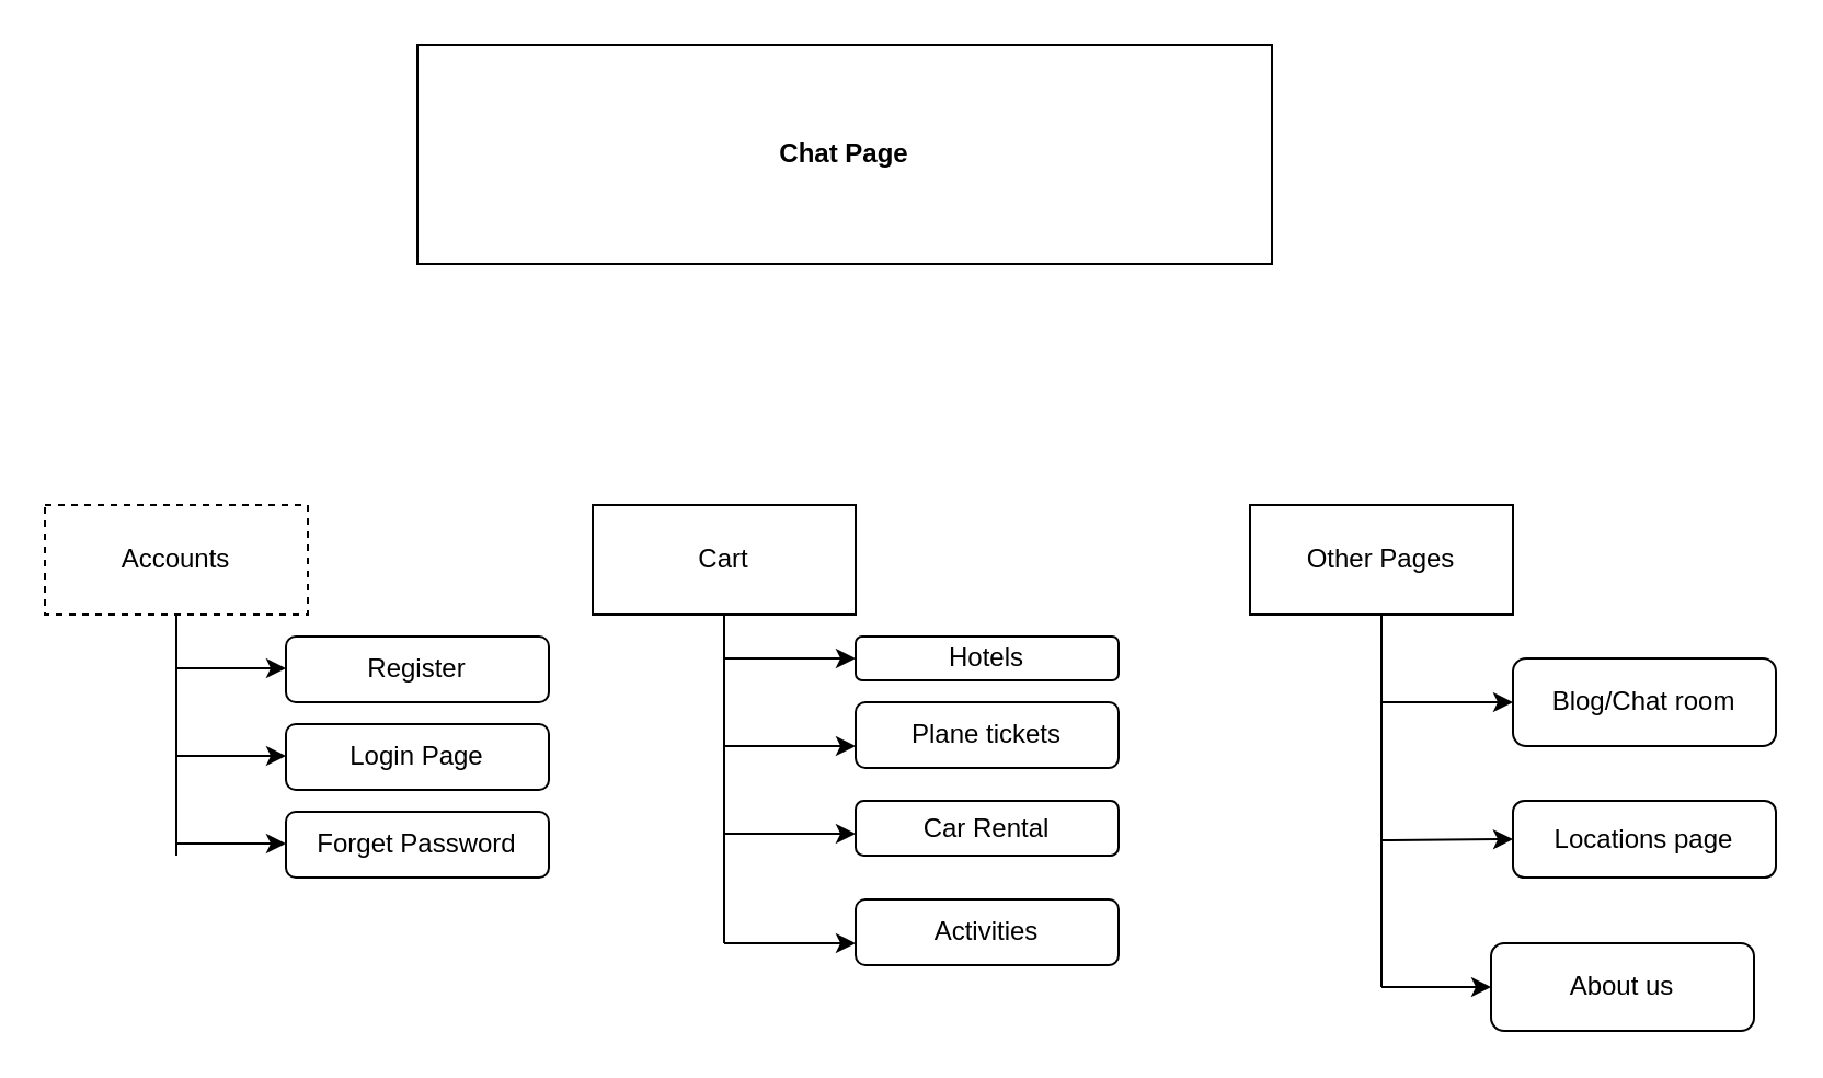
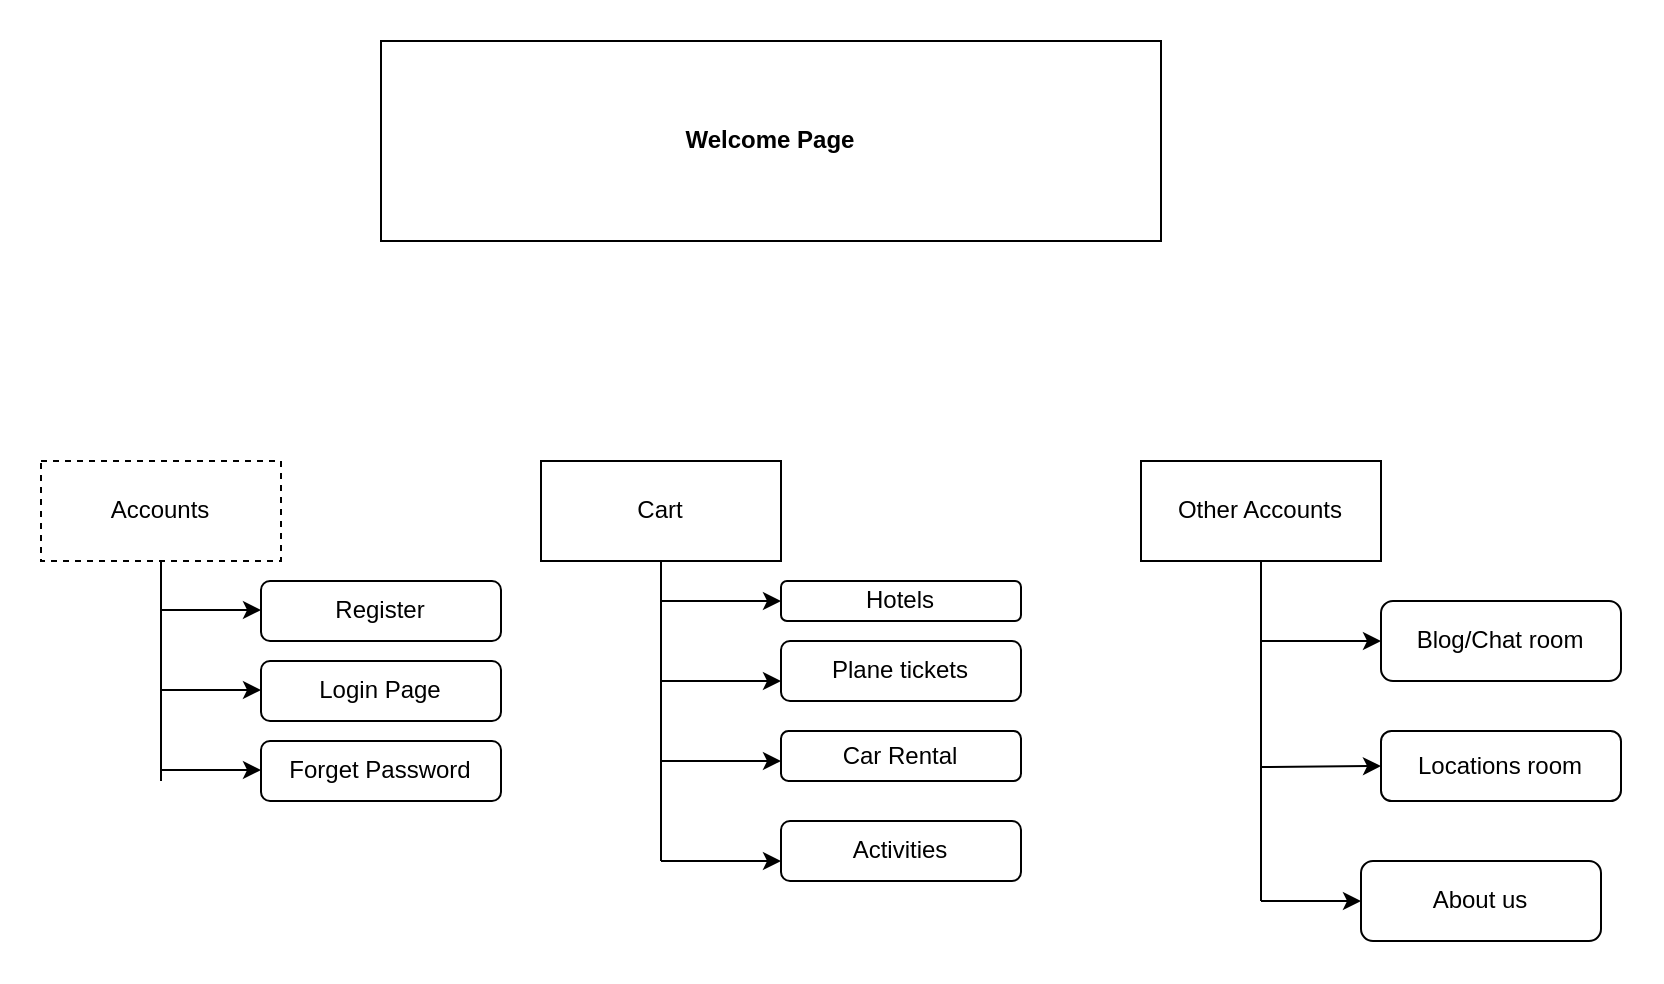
- <mxCell id="10" value="&lt;b&gt;Chat Page&lt;/b&gt;" style="rounded=0;whiteSpace=wrap;html=1;" vertex="1" parent="1"><mxGeometry x="190" y="20" width="390" height="100" as="geometry" /></mxCell>
+ <mxCell id="10" value="&lt;b&gt;Welcome Page&lt;/b&gt;" style="rounded=0;whiteSpace=wrap;html=1;" vertex="1" parent="1"><mxGeometry x="190" y="20" width="390" height="100" as="geometry" /></mxCell>
- <mxCell id="21" value="Other Pages" style="rounded=0;whiteSpace=wrap;html=1;" vertex="1" parent="1"><mxGeometry x="570" y="230" width="120" height="50" as="geometry" /></mxCell>
+ <mxCell id="21" value="Other Accounts" style="rounded=0;whiteSpace=wrap;html=1;" vertex="1" parent="1"><mxGeometry x="570" y="230" width="120" height="50" as="geometry" /></mxCell>
- <mxCell id="25" value="Locations page" style="rounded=1;whiteSpace=wrap;html=1;" vertex="1" parent="1"><mxGeometry x="690" y="365" width="120" height="35" as="geometry" /></mxCell>
+ <mxCell id="25" value="Locations room" style="rounded=1;whiteSpace=wrap;html=1;" vertex="1" parent="1"><mxGeometry x="690" y="365" width="120" height="35" as="geometry" /></mxCell>
